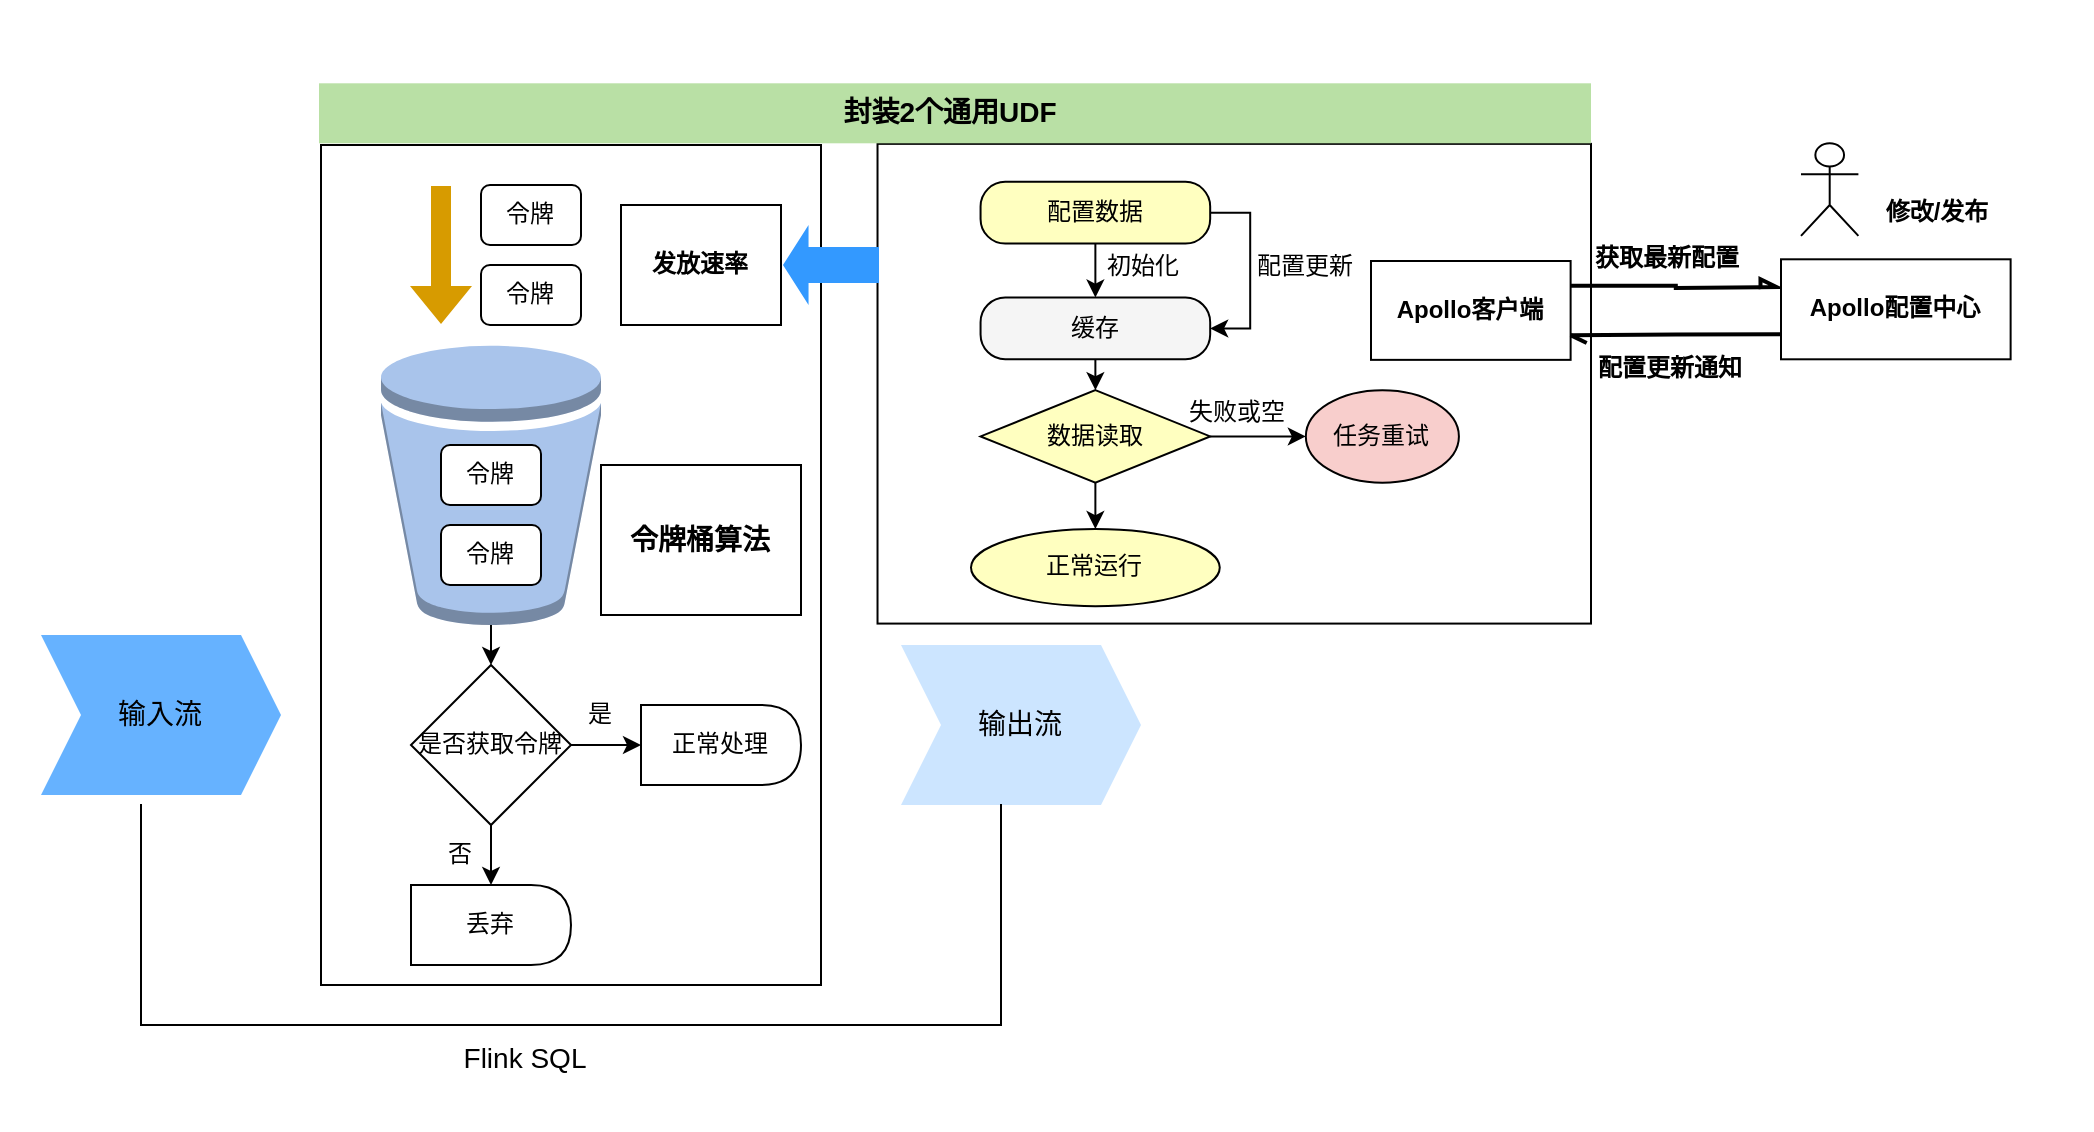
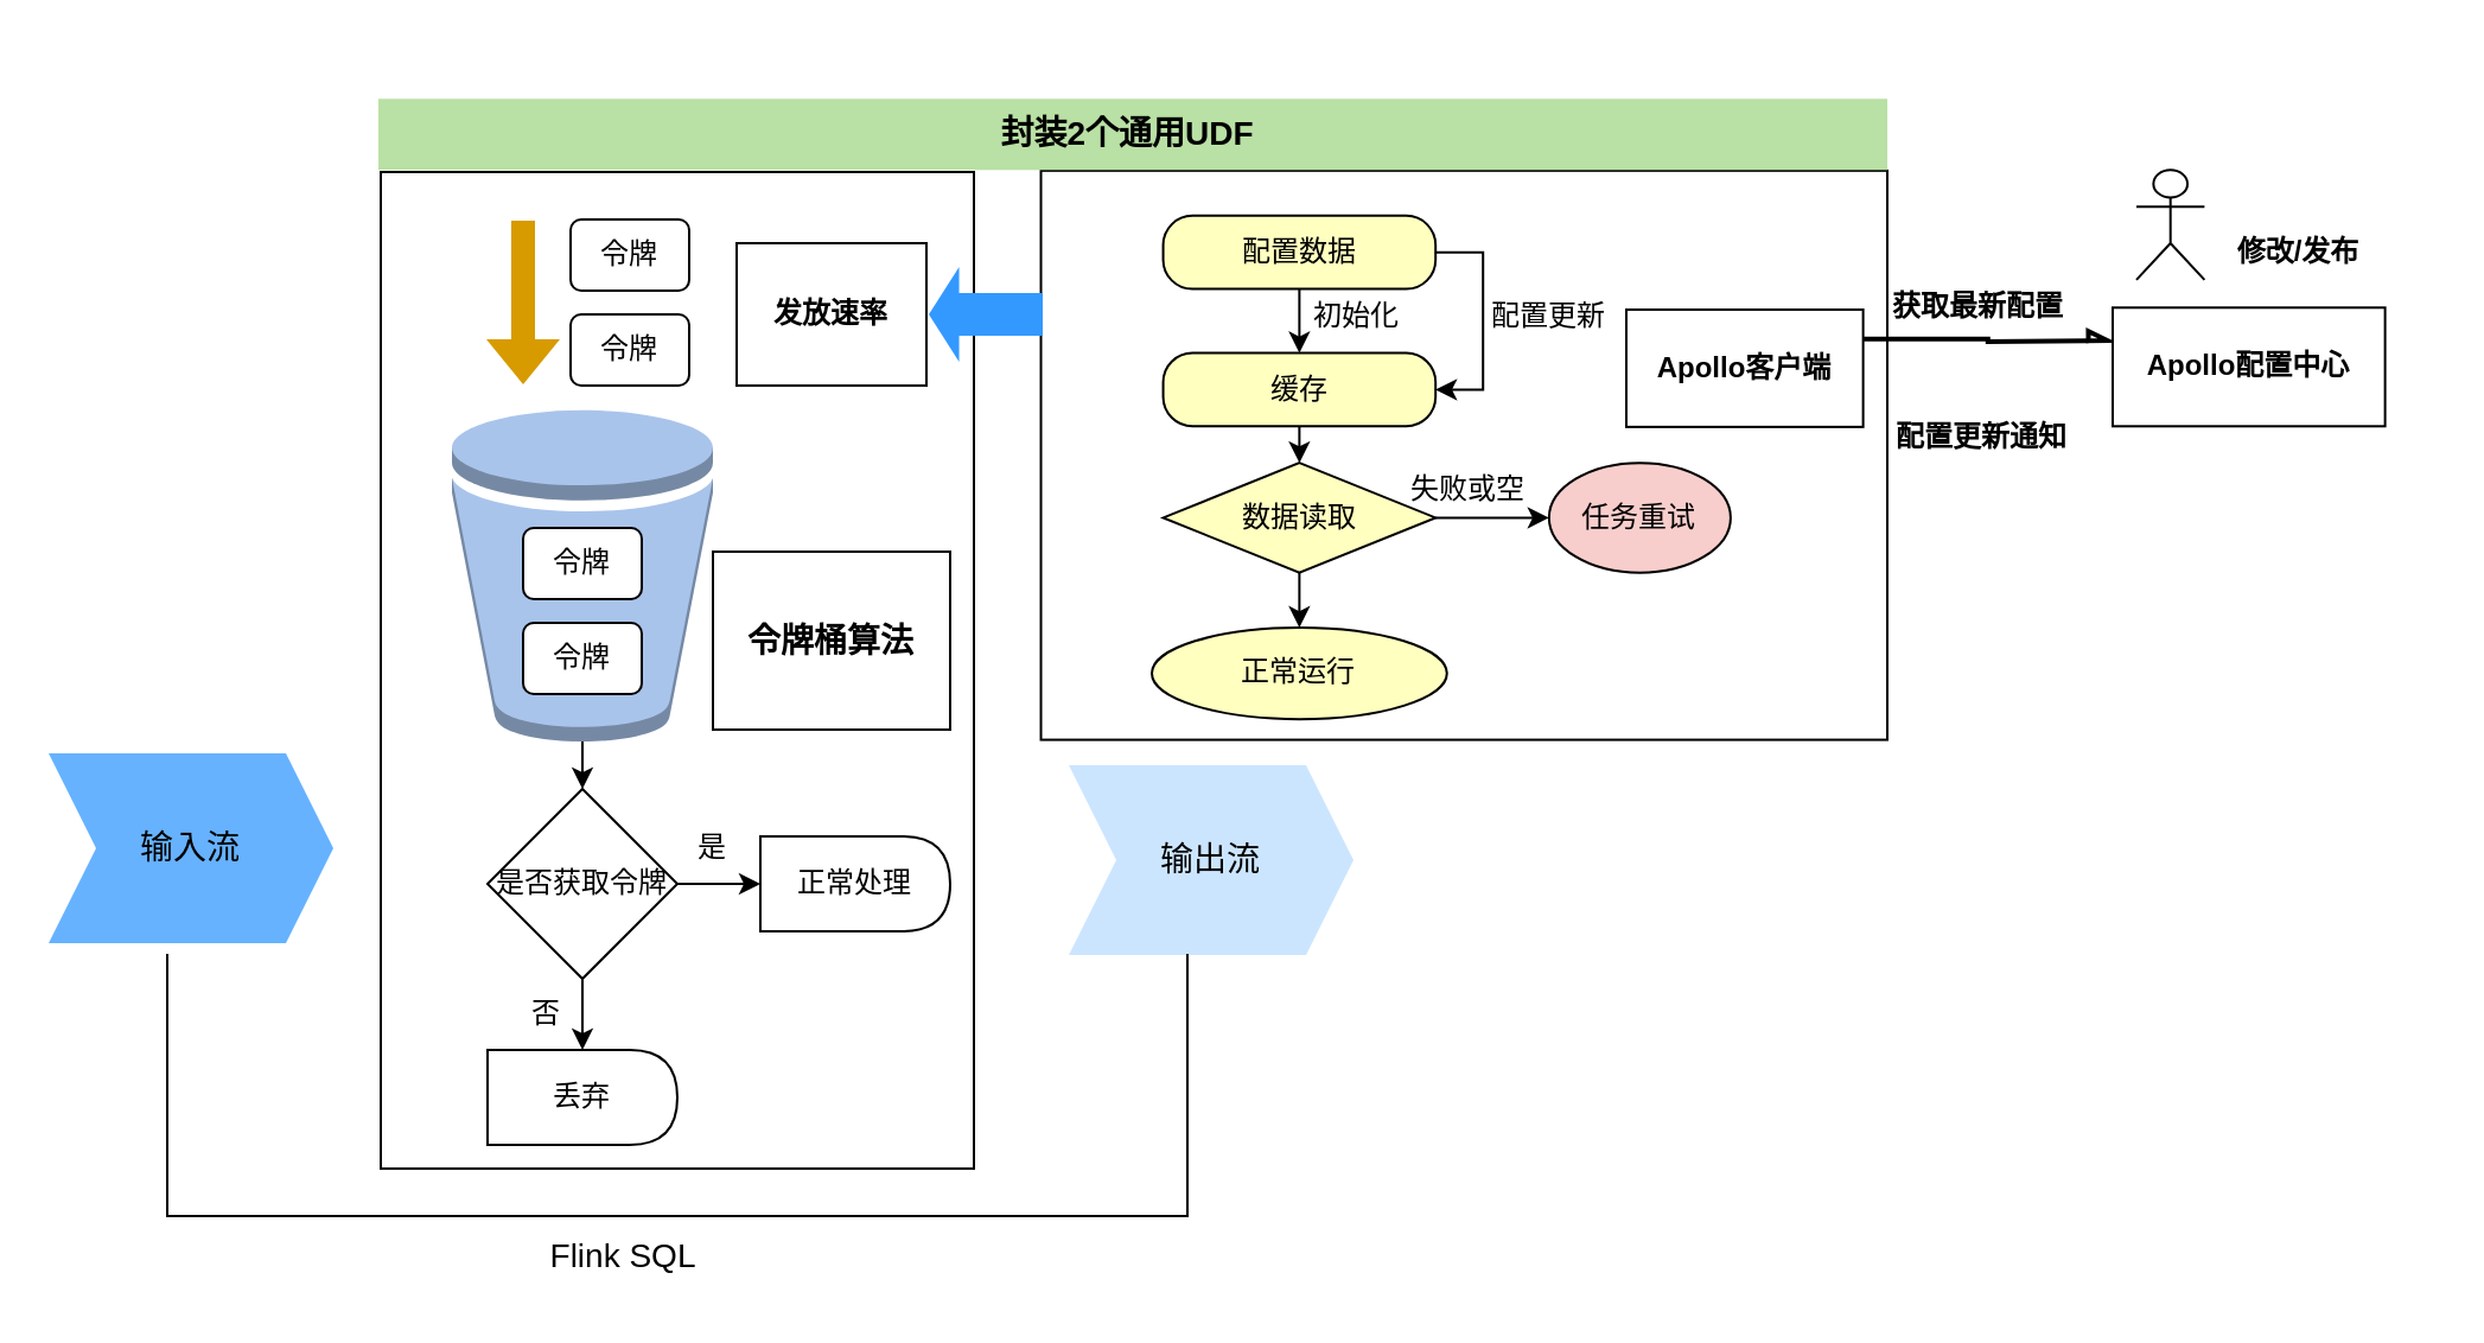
- <mxCell id="23" value="缓存" style="rounded=1;whiteSpace=wrap;html=1;arcSize=40;fontColor=#000000;fillColor=#f5f5f5;strokeColor=#000000;" vertex="1" parent="18"><mxGeometry x="204.784" y="127.86" width="114.806" height="30.857" as="geometry" /></mxCell>
+ <mxCell id="23" value="缓存" style="rounded=1;whiteSpace=wrap;html=1;arcSize=40;fontColor=#000000;fillColor=#ffffc0;strokeColor=#000000;" vertex="1" parent="18"><mxGeometry x="204.784" y="127.86" width="114.806" height="30.857" as="geometry" /></mxCell>
- <mxCell id="34" style="edgeStyle=orthogonalEdgeStyle;rounded=0;orthogonalLoop=1;jettySize=auto;html=1;exitX=0;exitY=0.75;exitDx=0;exitDy=0;entryX=1;entryY=0.75;entryDx=0;entryDy=0;strokeWidth=2;fontSize=14;endArrow=openAsync;endFill=0;fillColor=default;" edge="1" parent="18" source="35" target="33"><mxGeometry relative="1" as="geometry" /></mxCell>
